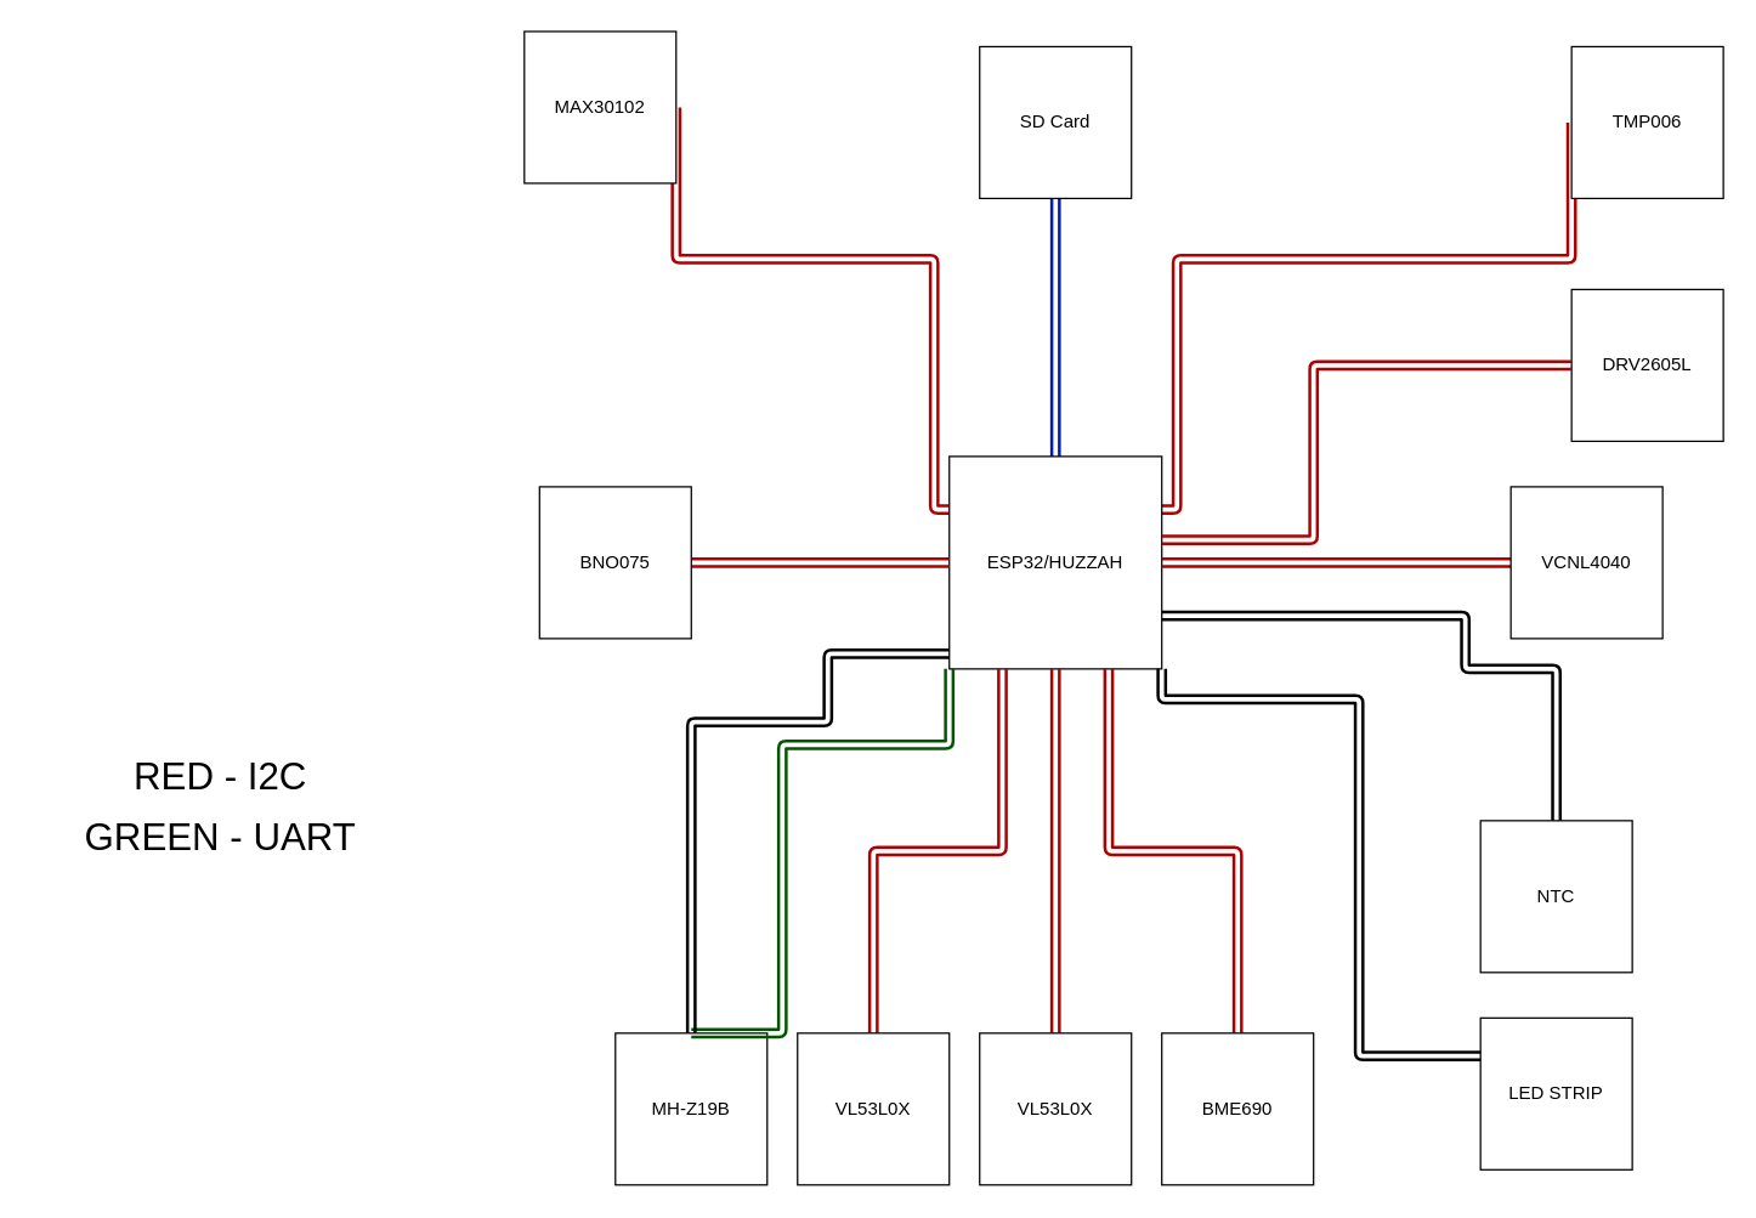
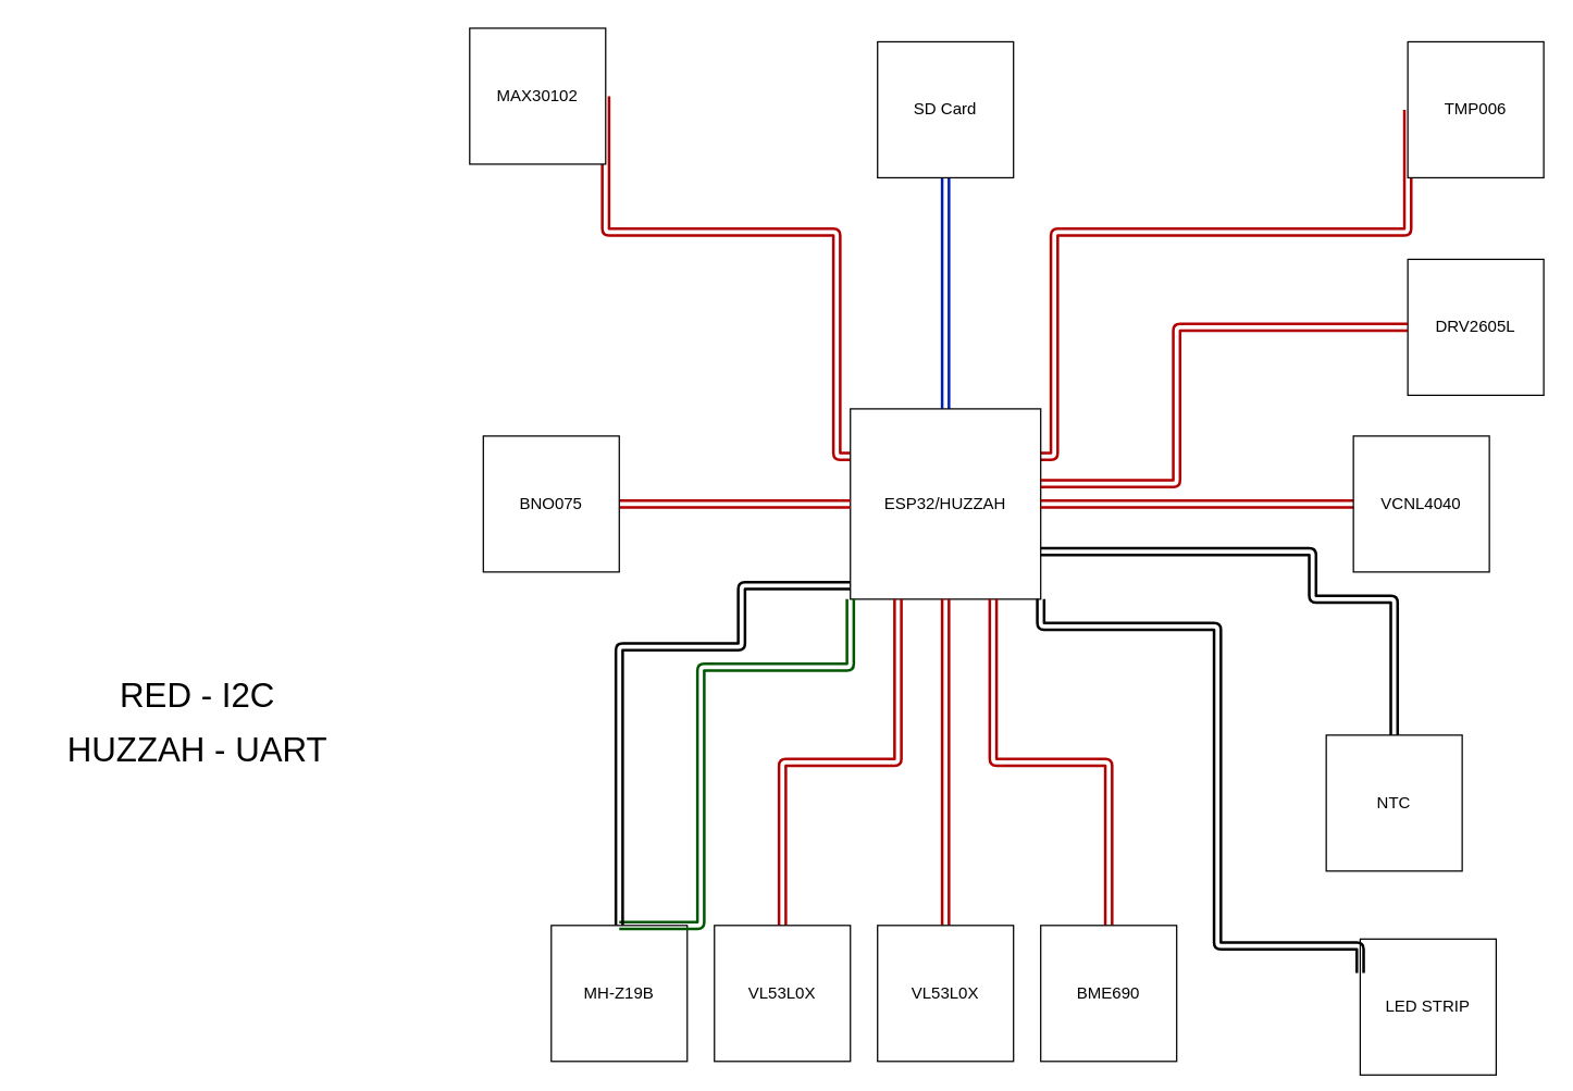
- <mxCell id="28" value="&lt;font style=&quot;font-size: 25px&quot;&gt;GREEN - UART&lt;/font&gt;" style="text;html=1;strokeColor=none;fillColor=none;align=center;verticalAlign=middle;whiteSpace=wrap;rounded=0;" vertex="1" parent="1"><mxGeometry x="20" y="540" width="250" height="20" as="geometry" /></mxCell>
+ <mxCell id="28" value="&lt;font style=&quot;font-size: 25px&quot;&gt;HUZZAH - UART&lt;/font&gt;" style="text;html=1;strokeColor=none;fillColor=none;align=center;verticalAlign=middle;whiteSpace=wrap;rounded=0;" vertex="1" parent="1"><mxGeometry x="20" y="540" width="250" height="20" as="geometry" /></mxCell>
- <mxCell id="23" value="LED STRIP" style="whiteSpace=wrap;html=1;aspect=fixed;" vertex="1" parent="1"><mxGeometry x="975" y="670" width="100" height="100" as="geometry" /></mxCell>
+ <mxCell id="23" value="LED STRIP" style="whiteSpace=wrap;html=1;aspect=fixed;" vertex="1" parent="1"><mxGeometry x="1000" y="690" width="100" height="100" as="geometry" /></mxCell>
